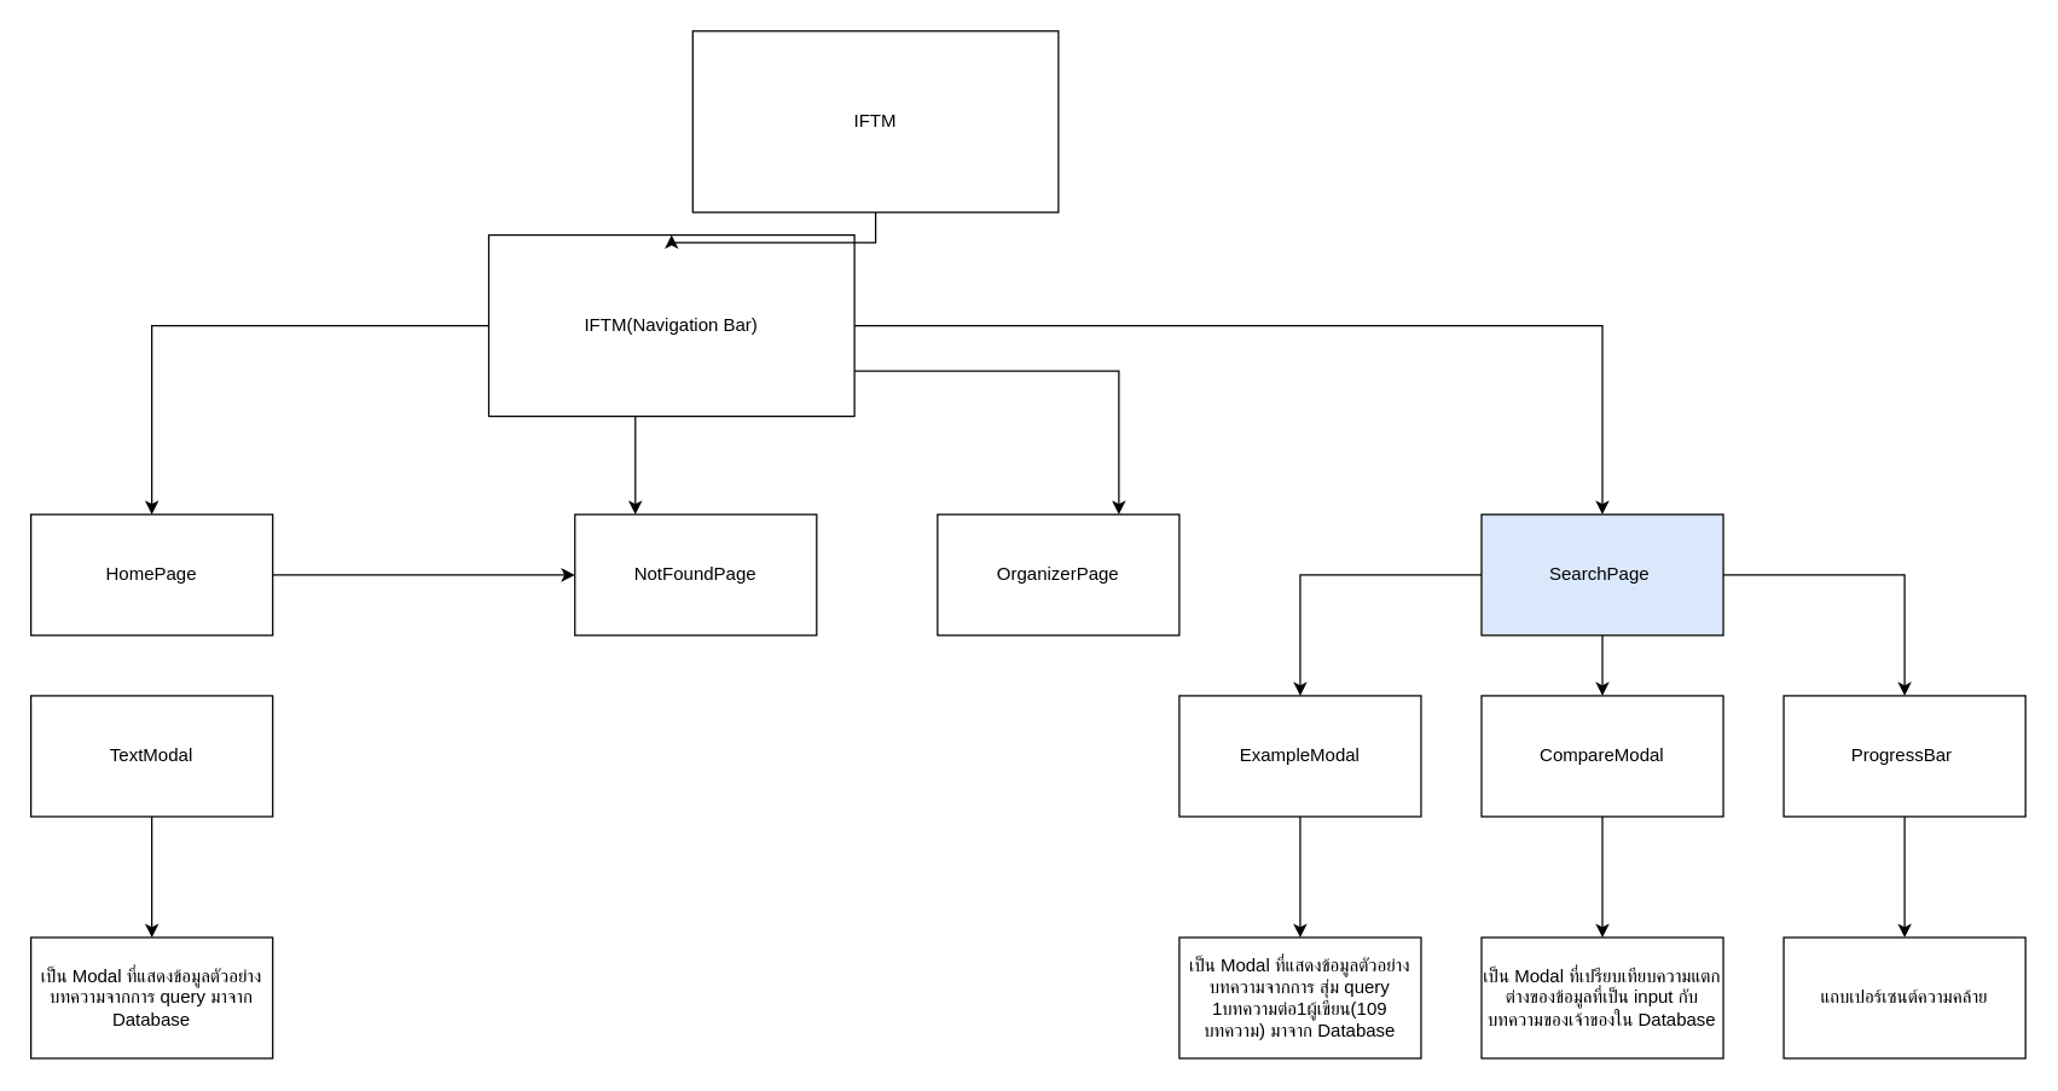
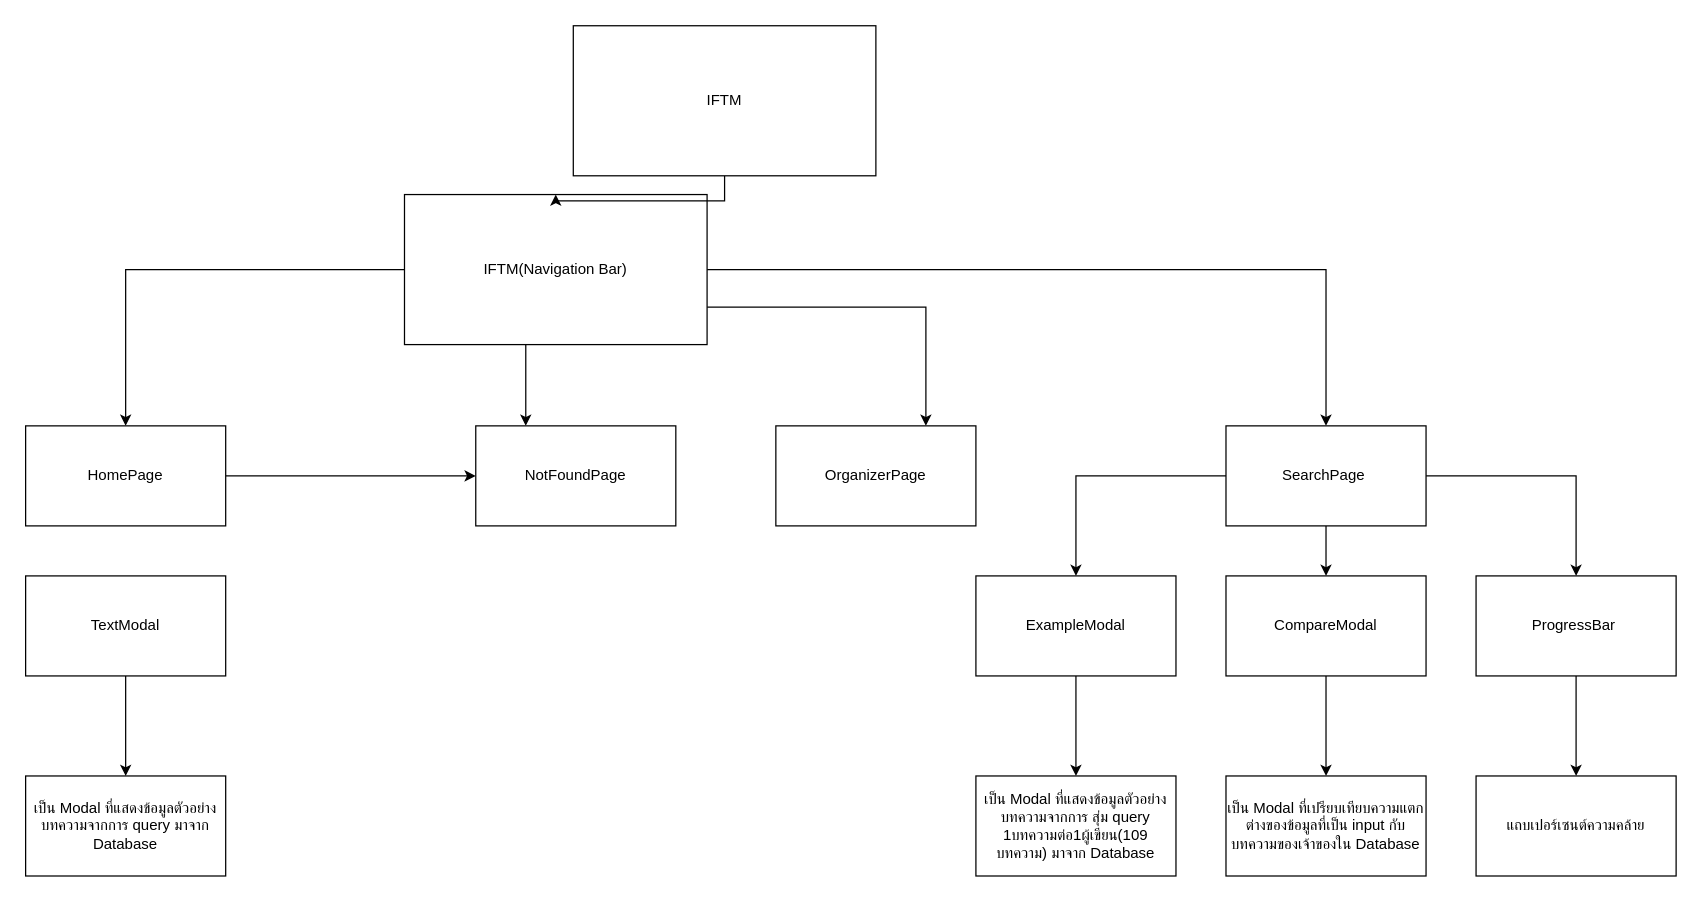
- <mxCell id="14" value="SearchPage&amp;nbsp;" style="rounded=0;whiteSpace=wrap;html=1;fillColor=#dae8fc;" vertex="1" parent="1"><mxGeometry x="980" y="340" width="160" height="80" as="geometry" /></mxCell>
+ <mxCell id="14" value="SearchPage&amp;nbsp;" style="rounded=0;whiteSpace=wrap;html=1;" vertex="1" parent="1"><mxGeometry x="980" y="340" width="160" height="80" as="geometry" /></mxCell>
